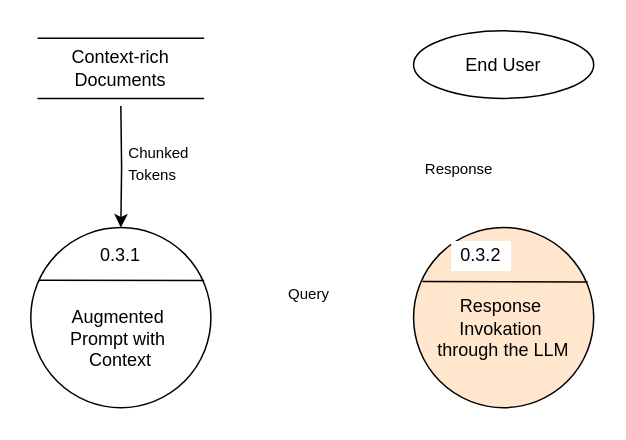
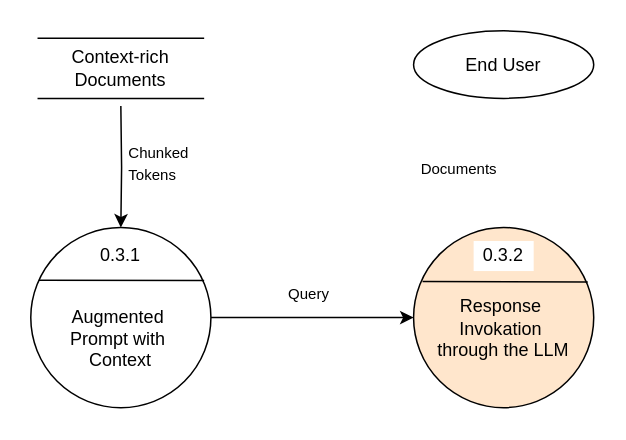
- <mxCell id="8" value="&lt;div&gt;&lt;span style=&quot;font-size: 10px;&quot;&gt;Response&lt;/span&gt;&lt;/div&gt;" style="text;html=1;align=center;verticalAlign=middle;resizable=0;points=[];autosize=1;strokeColor=none;fillColor=none;" parent="1" vertex="1"><mxGeometry x="270" y="97" width="70" height="30" as="geometry" /></mxCell>
+ <mxCell id="8" value="&lt;div&gt;&lt;span style=&quot;font-size: 10px;&quot;&gt;Documents&lt;/span&gt;&lt;/div&gt;" style="text;html=1;align=center;verticalAlign=middle;resizable=0;points=[];autosize=1;strokeColor=none;fillColor=none;" parent="1" vertex="1"><mxGeometry x="270" y="97" width="70" height="30" as="geometry" /></mxCell>
- <mxCell id="12" value="0.3.2" style="whiteSpace=wrap;html=1;strokeWidth=0;strokeColor=light-dark(default, #ffffff);" vertex="1" parent="1"><mxGeometry x="300" y="160" width="40" height="20" as="geometry" /></mxCell>
+ <mxCell id="12" value="0.3.2" style="whiteSpace=wrap;html=1;strokeWidth=0;strokeColor=light-dark(default, #ffffff);" vertex="1" parent="1"><mxGeometry x="315" y="160" width="40" height="20" as="geometry" /></mxCell>
+ <mxCell id="3" style="edgeStyle=orthogonalEdgeStyle;rounded=0;orthogonalLoop=1;jettySize=auto;html=1;exitX=1;exitY=0.5;exitDx=0;exitDy=0;entryX=0;entryY=0.5;entryDx=0;entryDy=0;" parent="1" source="4" target="11" edge="1"><mxGeometry relative="1" as="geometry"><mxPoint x="250" y="211" as="targetPoint" /></mxGeometry></mxCell>
